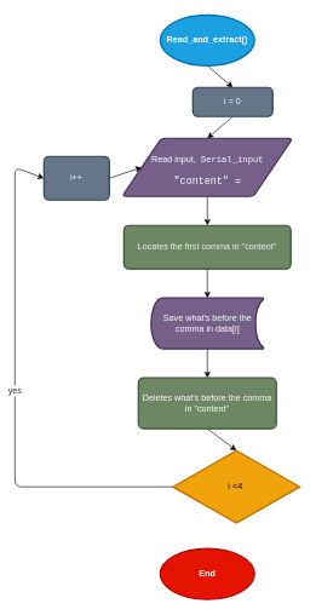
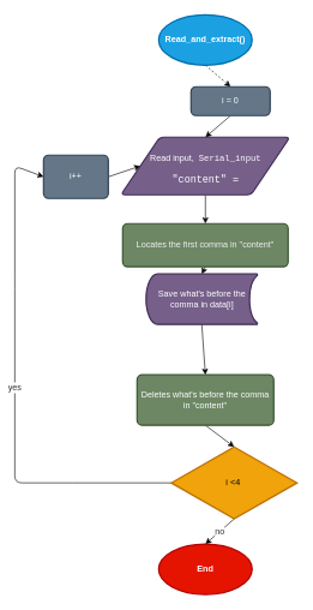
- <mxCell id="2" style="edgeStyle=none;html=1;exitX=0.5;exitY=1;exitDx=0;exitDy=0;exitPerimeter=0;entryX=0.5;entryY=0;entryDx=0;entryDy=0;fontSize=12;fontColor=#FFFFFF;" edge="1" parent="1" source="3" target="13"><mxGeometry relative="1" as="geometry" /></mxCell>
+ <mxCell id="2" style="edgeStyle=none;html=1;exitX=0.5;exitY=1;exitDx=0;exitDy=0;exitPerimeter=0;entryX=0.5;entryY=0;entryDx=0;entryDy=0;fontSize=12;fontColor=#FFFFFF;dashed=1;" edge="1" parent="1" source="3" target="13"><mxGeometry relative="1" as="geometry" /></mxCell>
- <mxCell id="7" value="Save what's before the comma in data[i]" style="strokeWidth=2;html=1;shape=mxgraph.flowchart.stored_data;whiteSpace=wrap;labelBackgroundColor=none;fontSize=12;fontColor=#ffffff;fillColor=#76608a;strokeColor=#432D57;" vertex="1" parent="1"><mxGeometry x="207.5" y="410" width="155" height="70" as="geometry" /></mxCell>
+ <mxCell id="7" value="Save what's before the comma in data[i]" style="strokeWidth=2;html=1;shape=mxgraph.flowchart.stored_data;whiteSpace=wrap;labelBackgroundColor=none;fontSize=12;fontColor=#ffffff;fillColor=#76608a;strokeColor=#432D57;" vertex="1" parent="1"><mxGeometry x="202.5" y="380" width="155" height="70" as="geometry" /></mxCell>
+ <mxCell id="15" value="&lt;font color=&quot;#333333&quot;&gt;no&lt;/font&gt;" style="edgeStyle=none;html=1;exitX=0.5;exitY=1;exitDx=0;exitDy=0;exitPerimeter=0;entryX=0.5;entryY=0;entryDx=0;entryDy=0;entryPerimeter=0;fontSize=12;fontColor=#FFFFFF;" edge="1" parent="1" source="16" target="17"><mxGeometry relative="1" as="geometry" /></mxCell>
